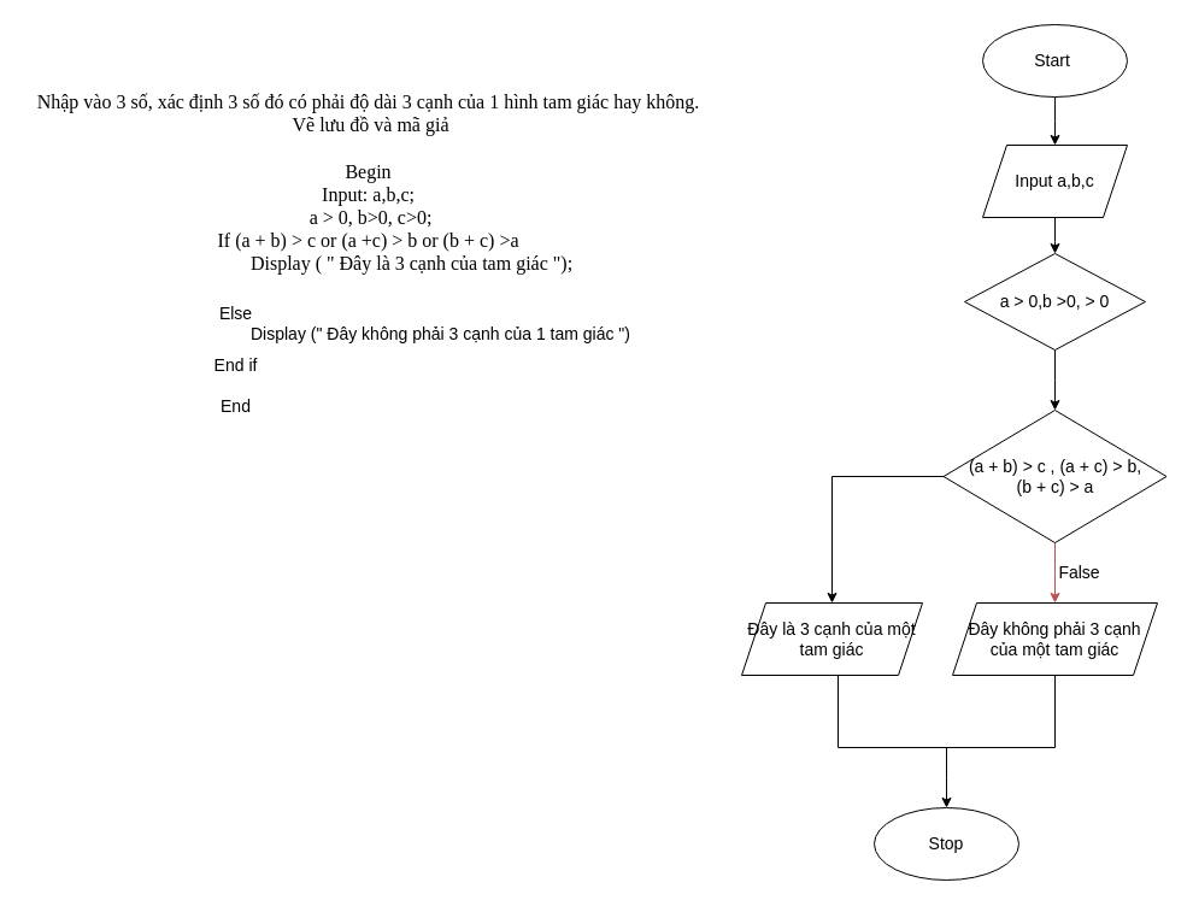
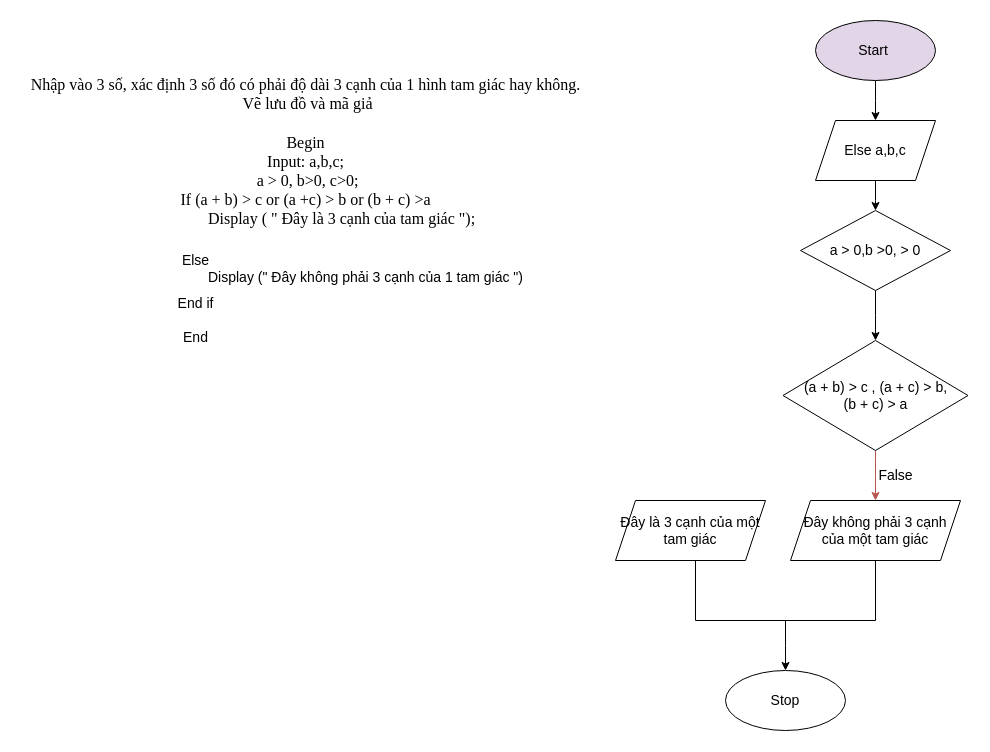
- <mxCell id="7" value="Start&amp;nbsp;" style="ellipse;whiteSpace=wrap;html=1;fontSize=14;" parent="1" vertex="1"><mxGeometry x="815" y="20" width="120" height="60" as="geometry" /></mxCell>
+ <mxCell id="7" value="Start&amp;nbsp;" style="ellipse;whiteSpace=wrap;html=1;fontSize=14;fillColor=#e1d5e7;" parent="1" vertex="1"><mxGeometry x="815" y="20" width="120" height="60" as="geometry" /></mxCell>
- <mxCell id="9" value="Input a,b,c" style="shape=parallelogram;perimeter=parallelogramPerimeter;whiteSpace=wrap;html=1;fixedSize=1;fontSize=14;" parent="1" vertex="1"><mxGeometry x="815" y="120" width="120" height="60" as="geometry" /></mxCell>
+ <mxCell id="9" value="Else a,b,c" style="shape=parallelogram;perimeter=parallelogramPerimeter;whiteSpace=wrap;html=1;fixedSize=1;fontSize=14;" parent="1" vertex="1"><mxGeometry x="815" y="120" width="120" height="60" as="geometry" /></mxCell>
- <mxCell id="12" style="edgeStyle=orthogonalEdgeStyle;rounded=0;orthogonalLoop=1;jettySize=auto;html=1;fontSize=14;entryX=0.5;entryY=0;entryDx=0;entryDy=0;" parent="1" source="14" target="15" edge="1"><mxGeometry relative="1" as="geometry"><mxPoint x="685" y="490" as="targetPoint" /></mxGeometry></mxCell>
